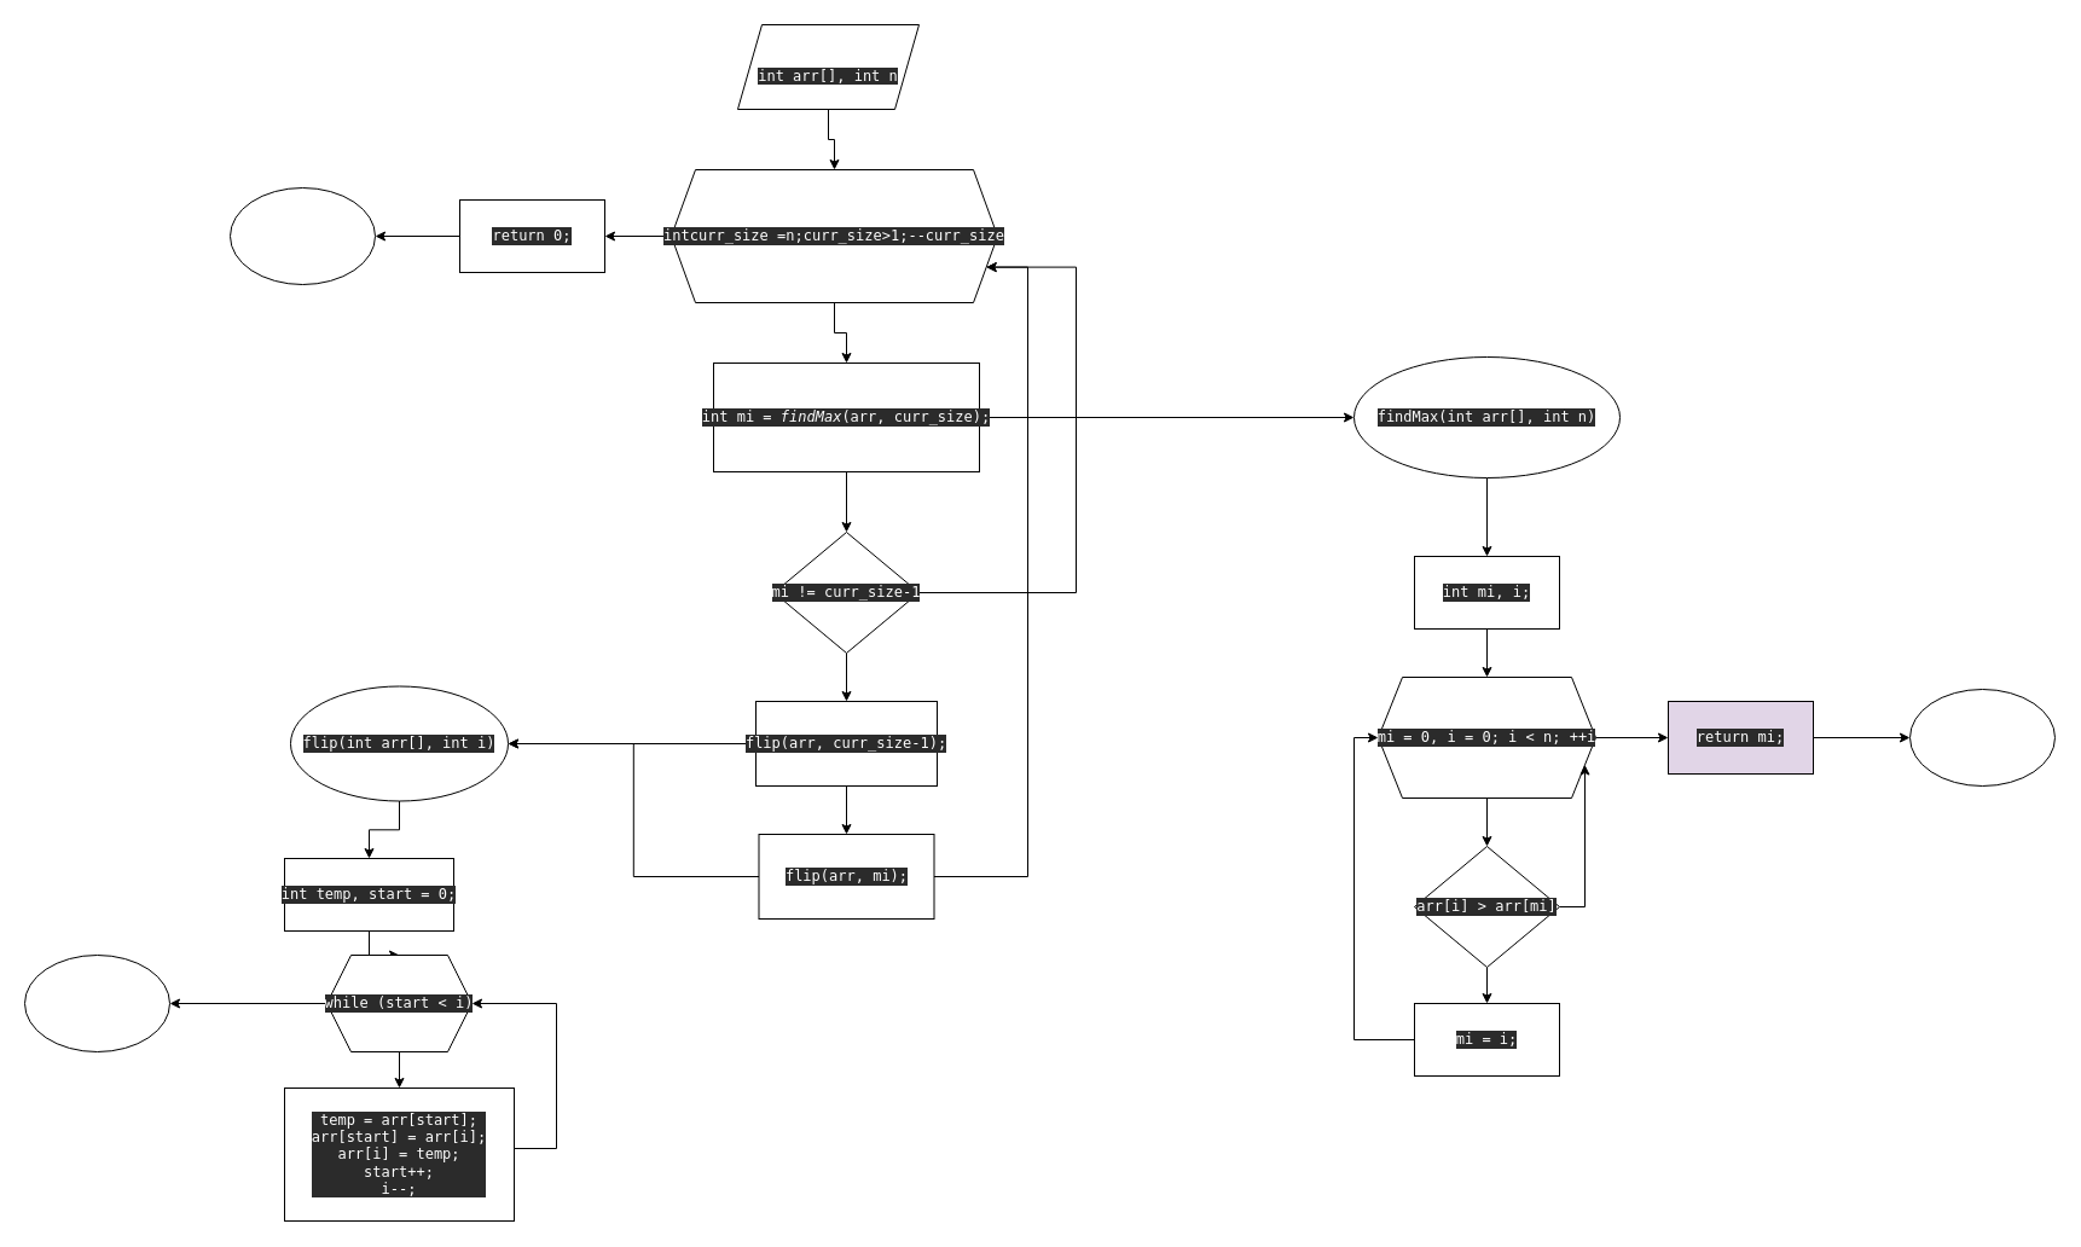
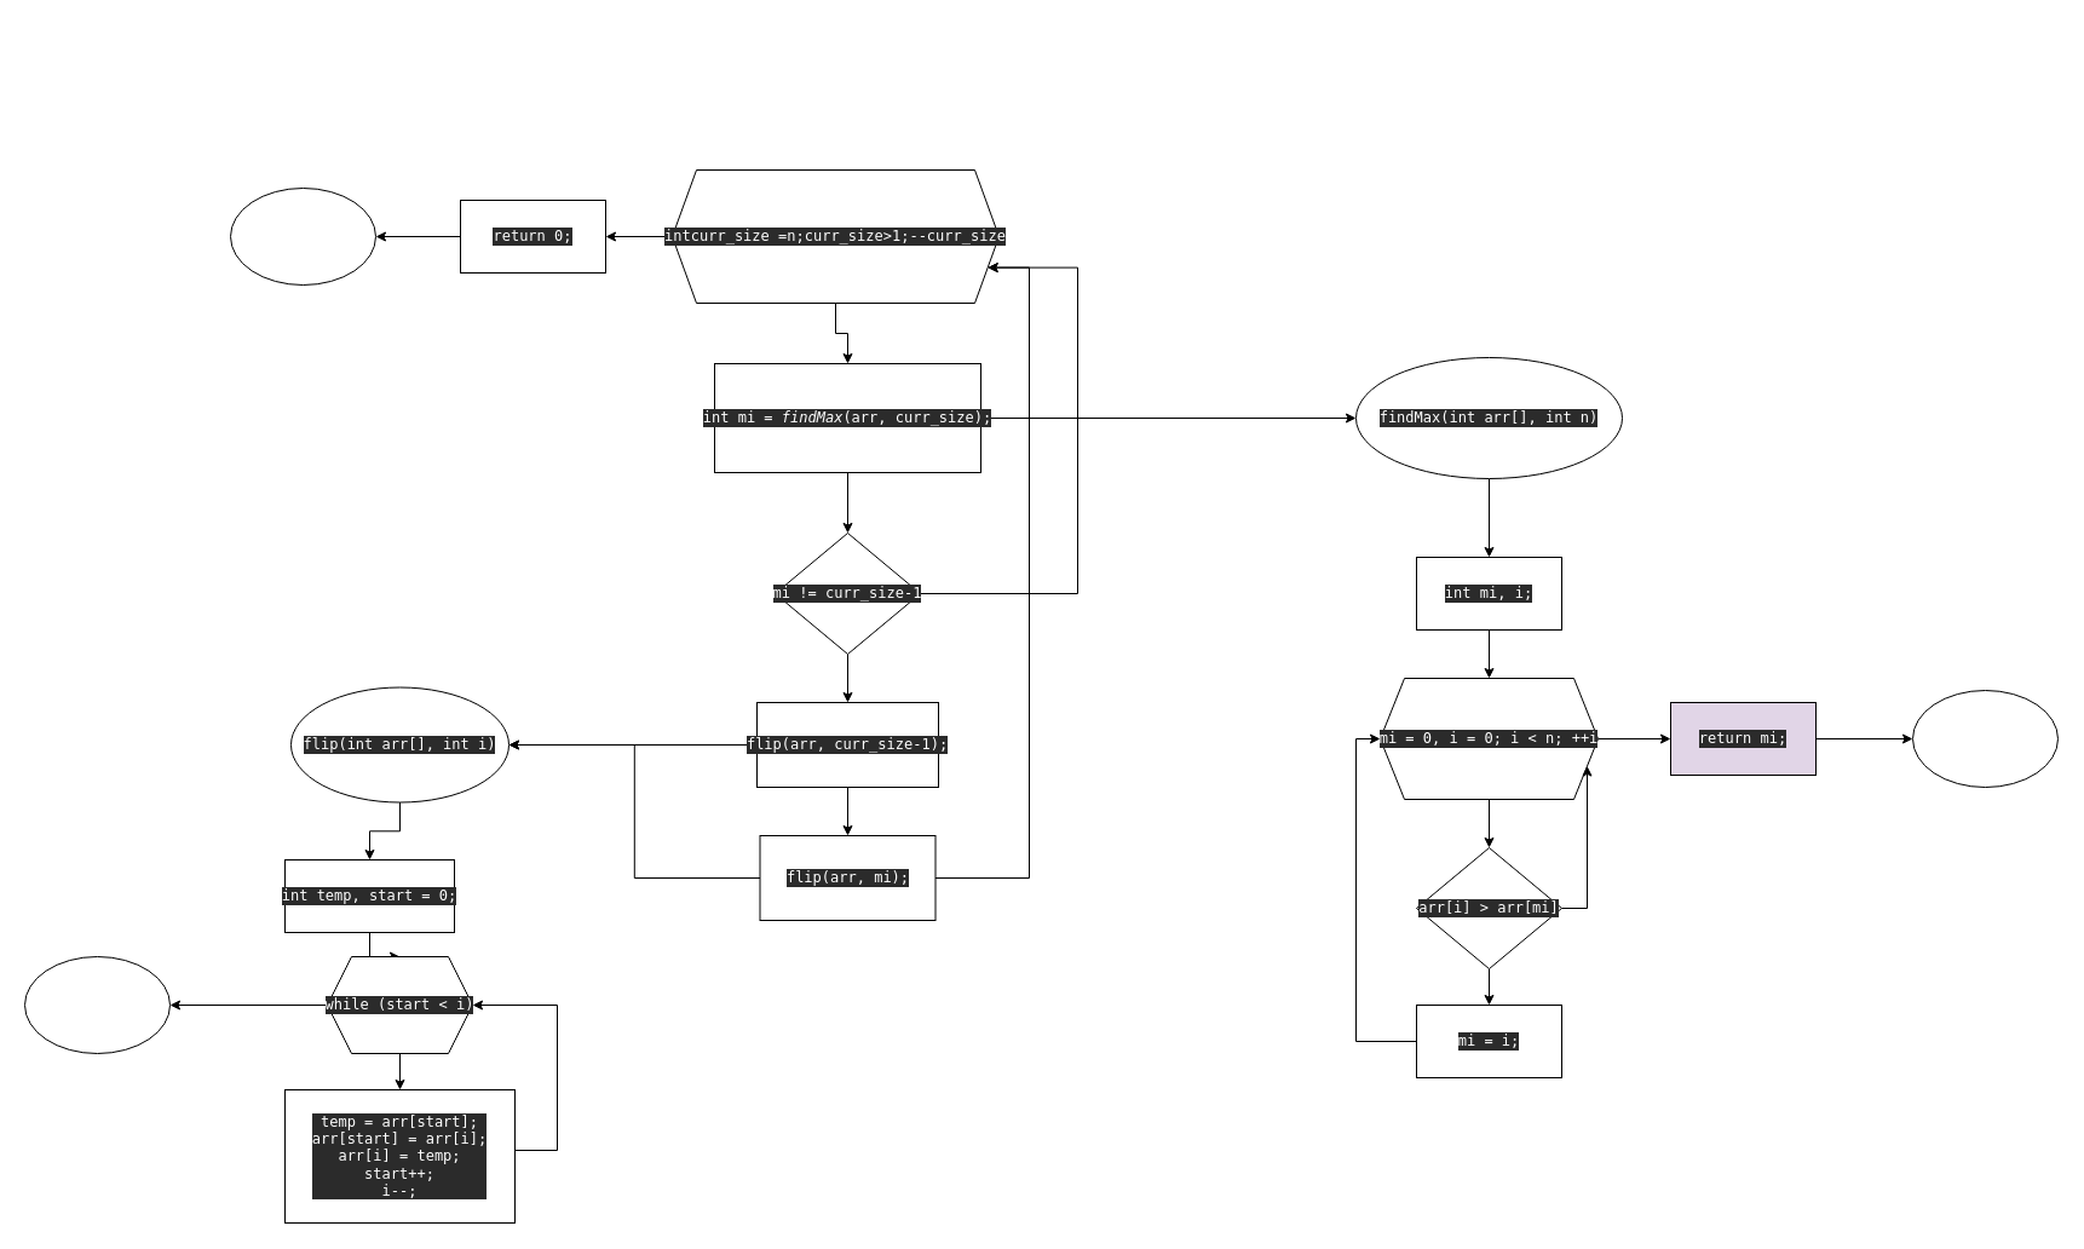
- <mxCell id="3" value="Введення:&lt;br&gt;&lt;div style=&quot;background-color: rgb(43, 43, 43); font-family: &amp;quot;JetBrains Mono&amp;quot;, monospace;&quot;&gt;&lt;pre&gt;int arr[]&lt;span style=&quot;&quot;&gt;, int &lt;/span&gt;n&lt;/pre&gt;&lt;/div&gt;" style="shape=parallelogram;perimeter=parallelogramPerimeter;whiteSpace=wrap;html=1;fixedSize=1;fontColor=#FFFFFF;" vertex="1" parent="1"><mxGeometry x="610" y="20" width="150" height="70" as="geometry" /></mxCell>
- <mxCell id="2" style="edgeStyle=orthogonalEdgeStyle;rounded=0;orthogonalLoop=1;jettySize=auto;html=1;entryX=0.5;entryY=0;entryDx=0;entryDy=0;fontColor=#FFFFFF;" edge="1" parent="1" source="3" target="6"><mxGeometry relative="1" as="geometry" /></mxCell>
